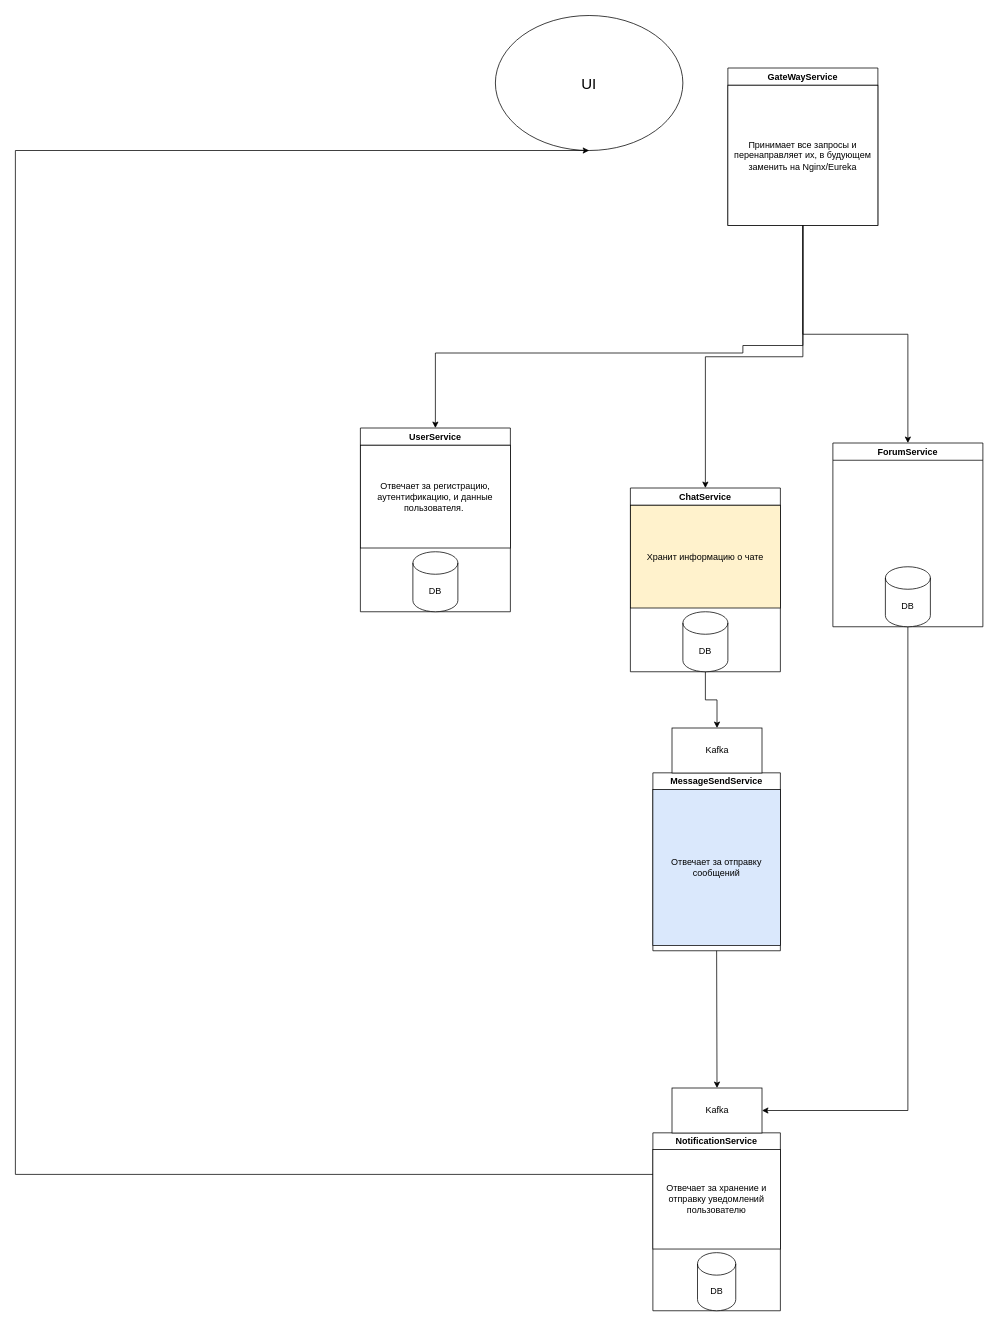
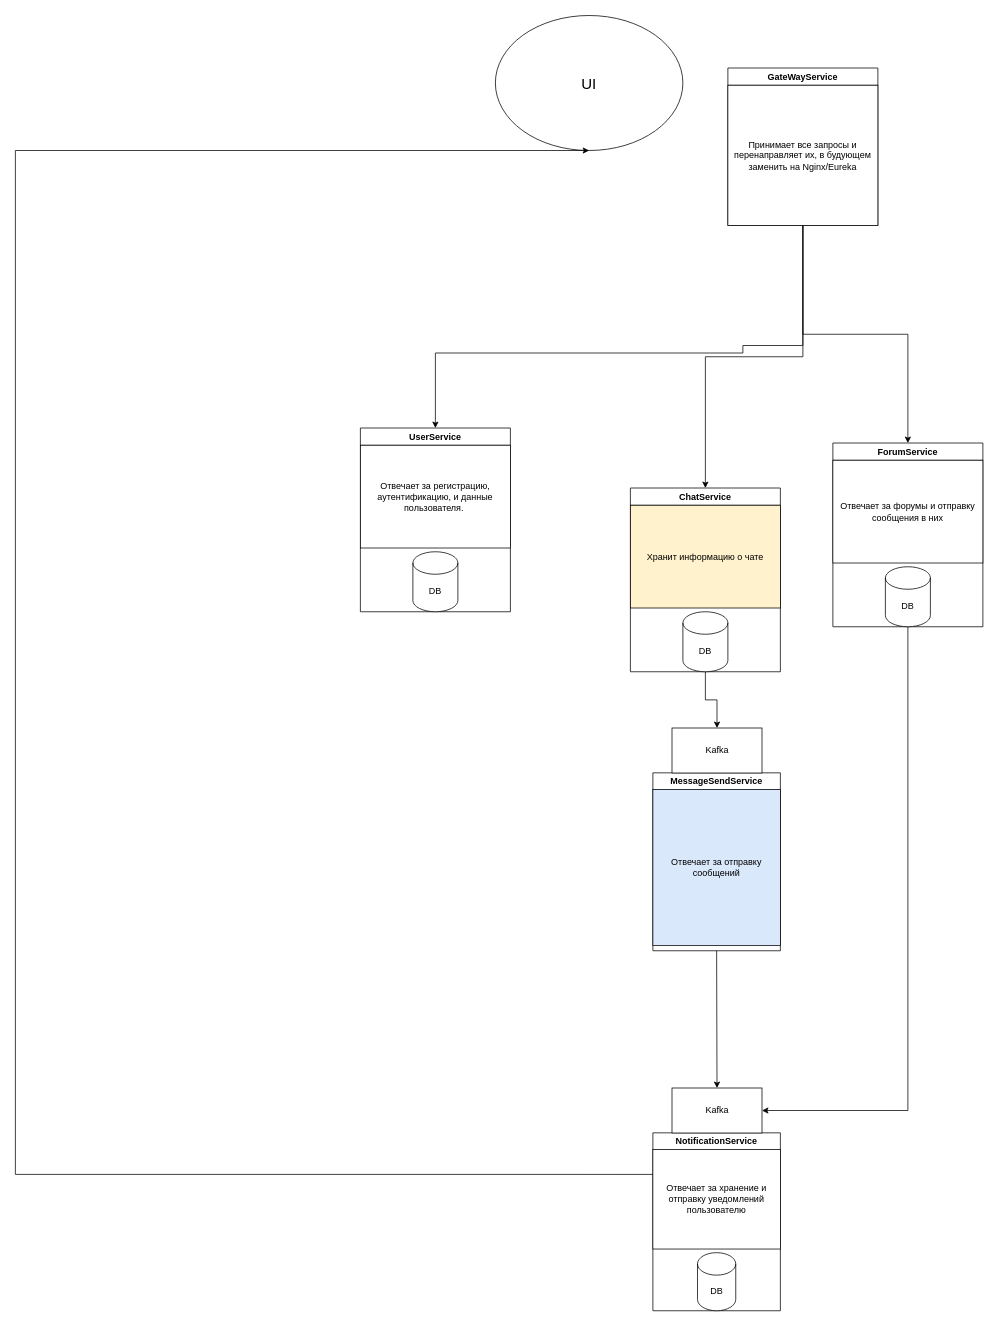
+ <mxCell id="10" value="Отвечает за форумы и отправку сообщения в них" style="whiteSpace=wrap;html=1;container=0;" vertex="1" parent="8"><mxGeometry y="23" width="200" height="137" as="geometry"><mxRectangle y="20" width="510" height="30" as="alternateBounds" /></mxGeometry></mxCell>
